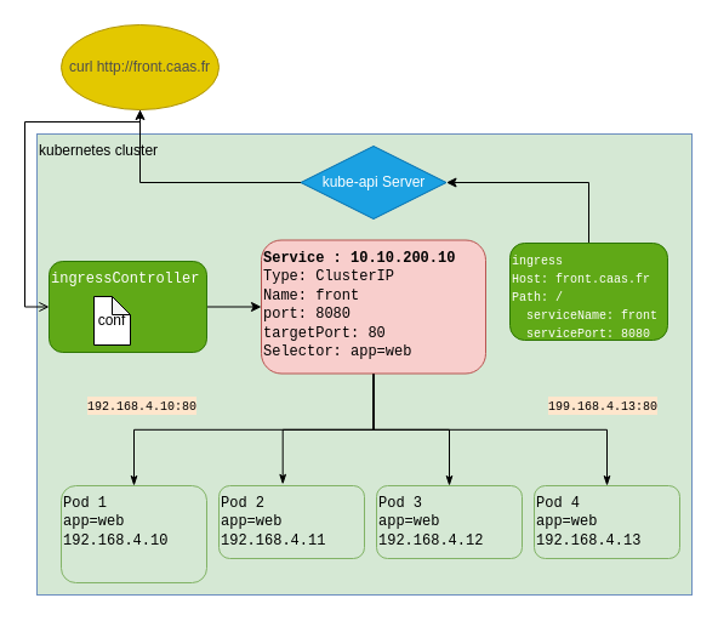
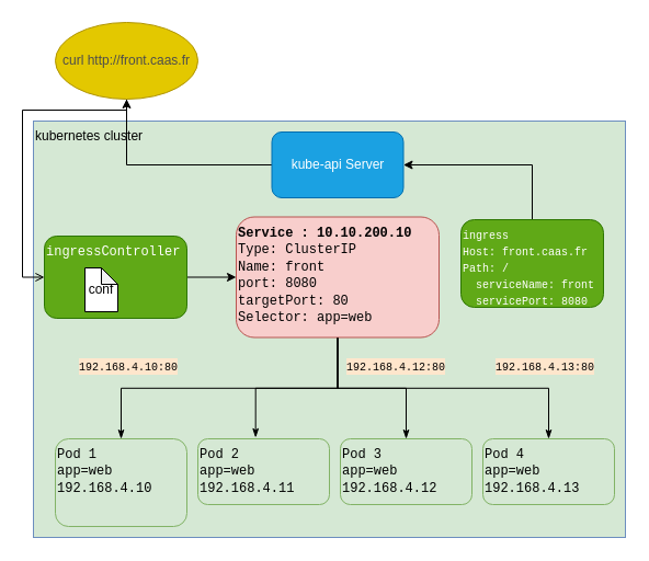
- <mxCell id="20" value="kube-api Server" style="rhombus;whiteSpace=wrap;html=1;fillColor=#1ba1e2;strokeColor=#006EAF;fontColor=#ffffff;" vertex="1" parent="1"><mxGeometry x="247.5" y="120" width="120" height="60" as="geometry" /></mxCell>
+ <mxCell id="20" value="kube-api Server" style="rounded=1;whiteSpace=wrap;html=1;fillColor=#1ba1e2;strokeColor=#006EAF;fontColor=#ffffff;" vertex="1" parent="1"><mxGeometry x="247.5" y="120" width="120" height="60" as="geometry" /></mxCell>
- <mxCell id="16" value="&lt;span style=&quot;color: rgb(0, 0, 0); font-family: &amp;quot;courier new&amp;quot;; font-style: normal; font-weight: 400; letter-spacing: normal; text-align: left; text-indent: 0px; text-transform: none; word-spacing: 0px; display: inline; float: none;&quot;&gt;&lt;font style=&quot;font-size: 10px&quot;&gt;199.168.4.13:80&lt;/font&gt;&lt;/span&gt;" style="text;whiteSpace=wrap;html=1;labelBackgroundColor=#FFE6CC;" parent="1" vertex="1"><mxGeometry x="450" y="320" width="110" height="30" as="geometry" /></mxCell>
+ <mxCell id="16" value="&lt;span style=&quot;color: rgb(0, 0, 0); font-family: &amp;quot;courier new&amp;quot;; font-style: normal; font-weight: 400; letter-spacing: normal; text-align: left; text-indent: 0px; text-transform: none; word-spacing: 0px; display: inline; float: none;&quot;&gt;&lt;font style=&quot;font-size: 10px&quot;&gt;192.168.4.13:80&lt;/font&gt;&lt;/span&gt;" style="text;whiteSpace=wrap;html=1;labelBackgroundColor=#FFE6CC;" parent="1" vertex="1"><mxGeometry x="450" y="320" width="110" height="30" as="geometry" /></mxCell>
+ <mxCell id="15" value="&lt;span style=&quot;color: rgb(0, 0, 0); font-family: &amp;quot;courier new&amp;quot;; font-style: normal; font-weight: 400; letter-spacing: normal; text-align: left; text-indent: 0px; text-transform: none; word-spacing: 0px; display: inline; float: none;&quot;&gt;&lt;font style=&quot;font-size: 10px&quot;&gt;192.168.4.12:80&lt;/font&gt;&lt;/span&gt;" style="text;whiteSpace=wrap;html=1;labelBackgroundColor=#FFE6CC;" parent="1" vertex="1"><mxGeometry x="314" y="320" width="110" height="30" as="geometry" /></mxCell>
